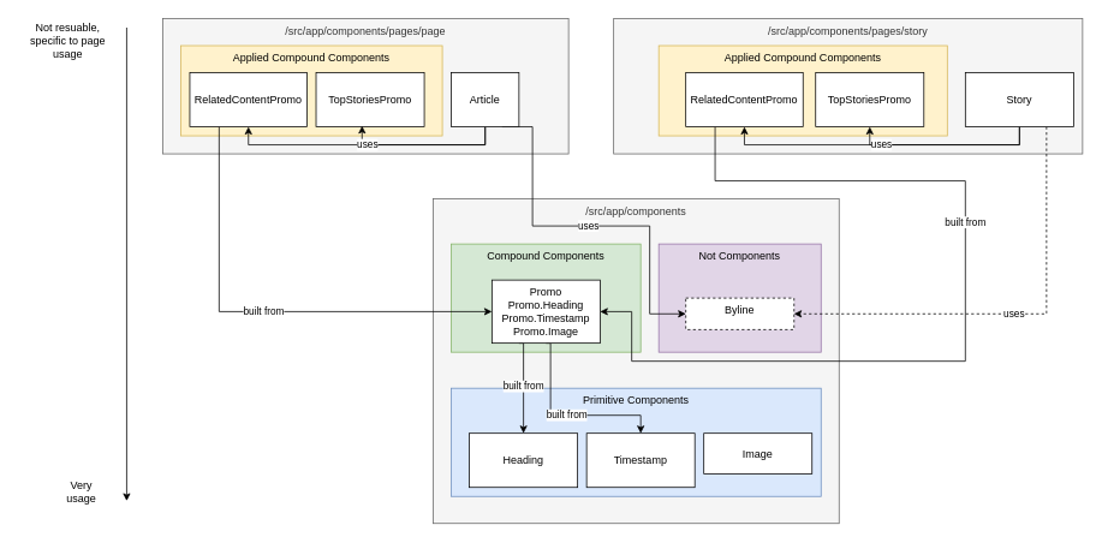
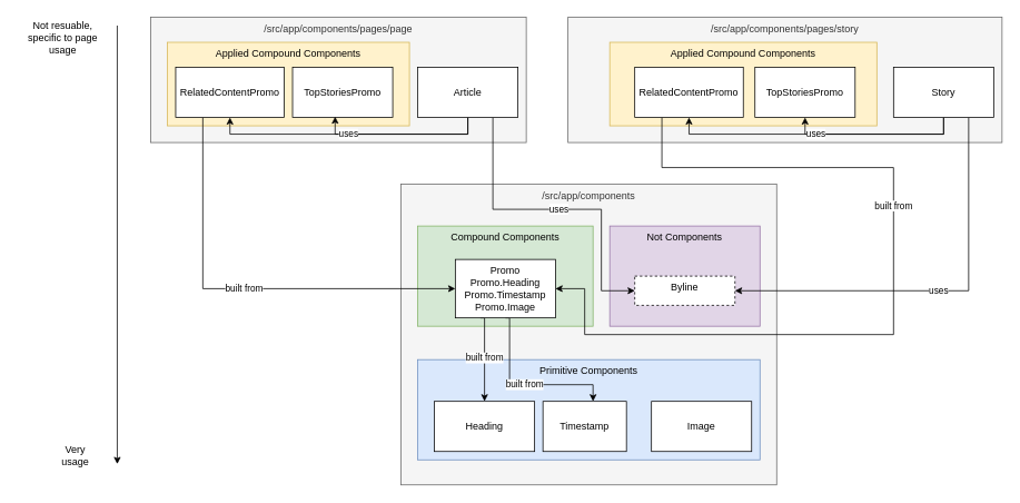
- <mxCell id="29" value="Article" style="rounded=0;whiteSpace=wrap;html=1;" vertex="1" parent="1"><mxGeometry x="500" y="80" width="75" height="60" as="geometry" /></mxCell>
+ <mxCell id="29" value="Article" style="rounded=0;whiteSpace=wrap;html=1;" vertex="1" parent="1"><mxGeometry x="500" y="80" width="120" height="60" as="geometry" /></mxCell>
- <mxCell id="32" value="uses" style="edgeStyle=orthogonalEdgeStyle;rounded=0;orthogonalLoop=1;jettySize=auto;html=1;exitX=0.75;exitY=1;exitDx=0;exitDy=0;entryX=1;entryY=0.5;entryDx=0;entryDy=0;dashed=1;" edge="1" parent="1" source="33" target="25"><mxGeometry relative="1" as="geometry"><Array as="points"><mxPoint x="1160" y="348" /></Array></mxGeometry></mxCell>
+ <mxCell id="32" value="uses" style="edgeStyle=orthogonalEdgeStyle;rounded=0;orthogonalLoop=1;jettySize=auto;html=1;exitX=0.75;exitY=1;exitDx=0;exitDy=0;entryX=1;entryY=0.5;entryDx=0;entryDy=0;" edge="1" parent="1" source="33" target="25"><mxGeometry relative="1" as="geometry"><Array as="points"><mxPoint x="1160" y="348" /></Array></mxGeometry></mxCell>
- <mxCell id="10" value="Image" style="rounded=0;whiteSpace=wrap;html=1;" parent="1" vertex="1"><mxGeometry x="780" y="480" width="120" height="45" as="geometry" /></mxCell>
+ <mxCell id="10" value="Image" style="rounded=0;whiteSpace=wrap;html=1;" parent="1" vertex="1"><mxGeometry x="780" y="480" width="120" height="60" as="geometry" /></mxCell>
- <mxCell id="5" value="Timestamp" style="rounded=0;whiteSpace=wrap;html=1;" parent="1" vertex="1"><mxGeometry x="650" y="480" width="120" height="60" as="geometry" /></mxCell>
+ <mxCell id="5" value="Timestamp" style="rounded=0;whiteSpace=wrap;html=1;" parent="1" vertex="1"><mxGeometry x="650" y="480" width="100" height="60" as="geometry" /></mxCell>
